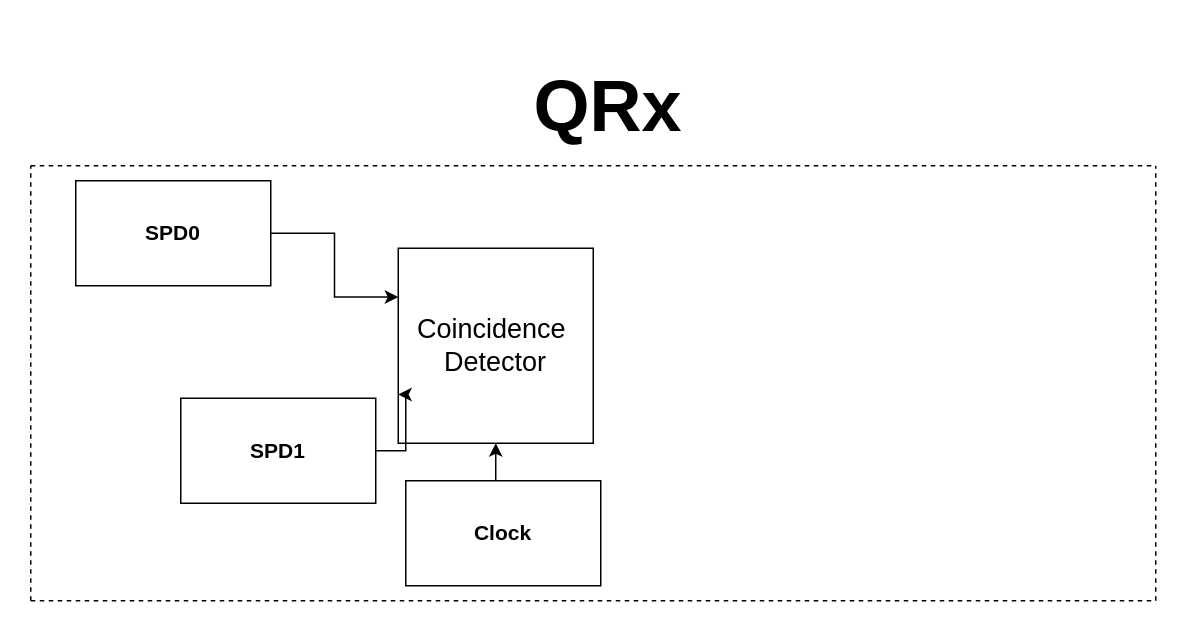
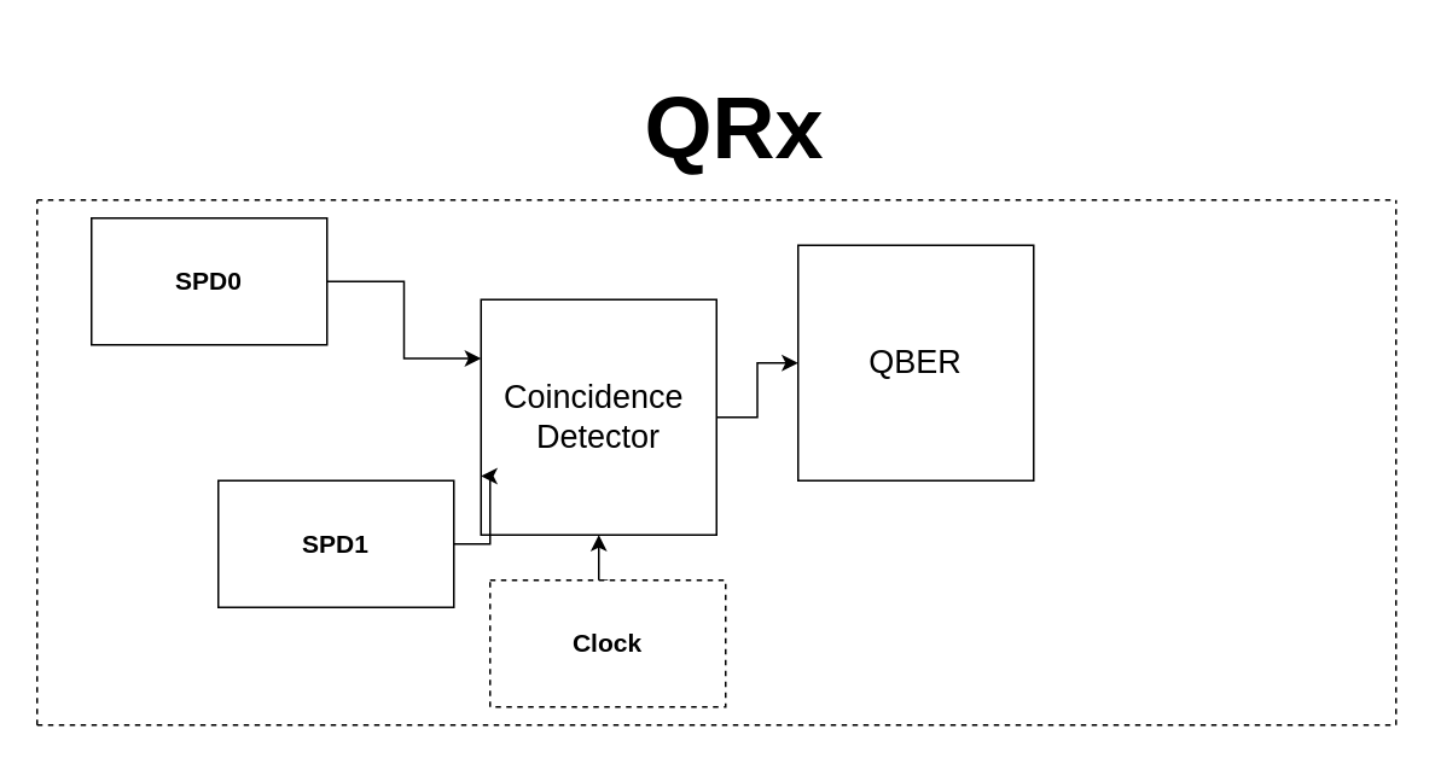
+ <mxCell id="10" value="&lt;span style=&quot;font-size: 18px&quot;&gt;QBER&lt;/span&gt;" style="whiteSpace=wrap;html=1;aspect=fixed;" parent="1" vertex="1"><mxGeometry x="440" y="135" width="130" height="130" as="geometry" /></mxCell>
+ <mxCell id="2" style="edgeStyle=orthogonalEdgeStyle;rounded=0;orthogonalLoop=1;jettySize=auto;html=1;exitX=1;exitY=0.5;exitDx=0;exitDy=0;entryX=0;entryY=0.5;entryDx=0;entryDy=0;" parent="1" source="3" target="10" edge="1"><mxGeometry relative="1" as="geometry" /></mxCell>
- <mxCell id="9" value="&lt;font style=&quot;font-size: 14px&quot;&gt;&lt;b&gt;Clock&lt;/b&gt;&lt;/font&gt;" style="rounded=0;whiteSpace=wrap;html=1;" parent="1" vertex="1"><mxGeometry x="270" y="320" width="130" height="70" as="geometry" /></mxCell>
+ <mxCell id="9" value="&lt;font style=&quot;font-size: 14px&quot;&gt;&lt;b&gt;Clock&lt;/b&gt;&lt;/font&gt;" style="rounded=0;whiteSpace=wrap;html=1;dashed=1;" parent="1" vertex="1"><mxGeometry x="270" y="320" width="130" height="70" as="geometry" /></mxCell>
